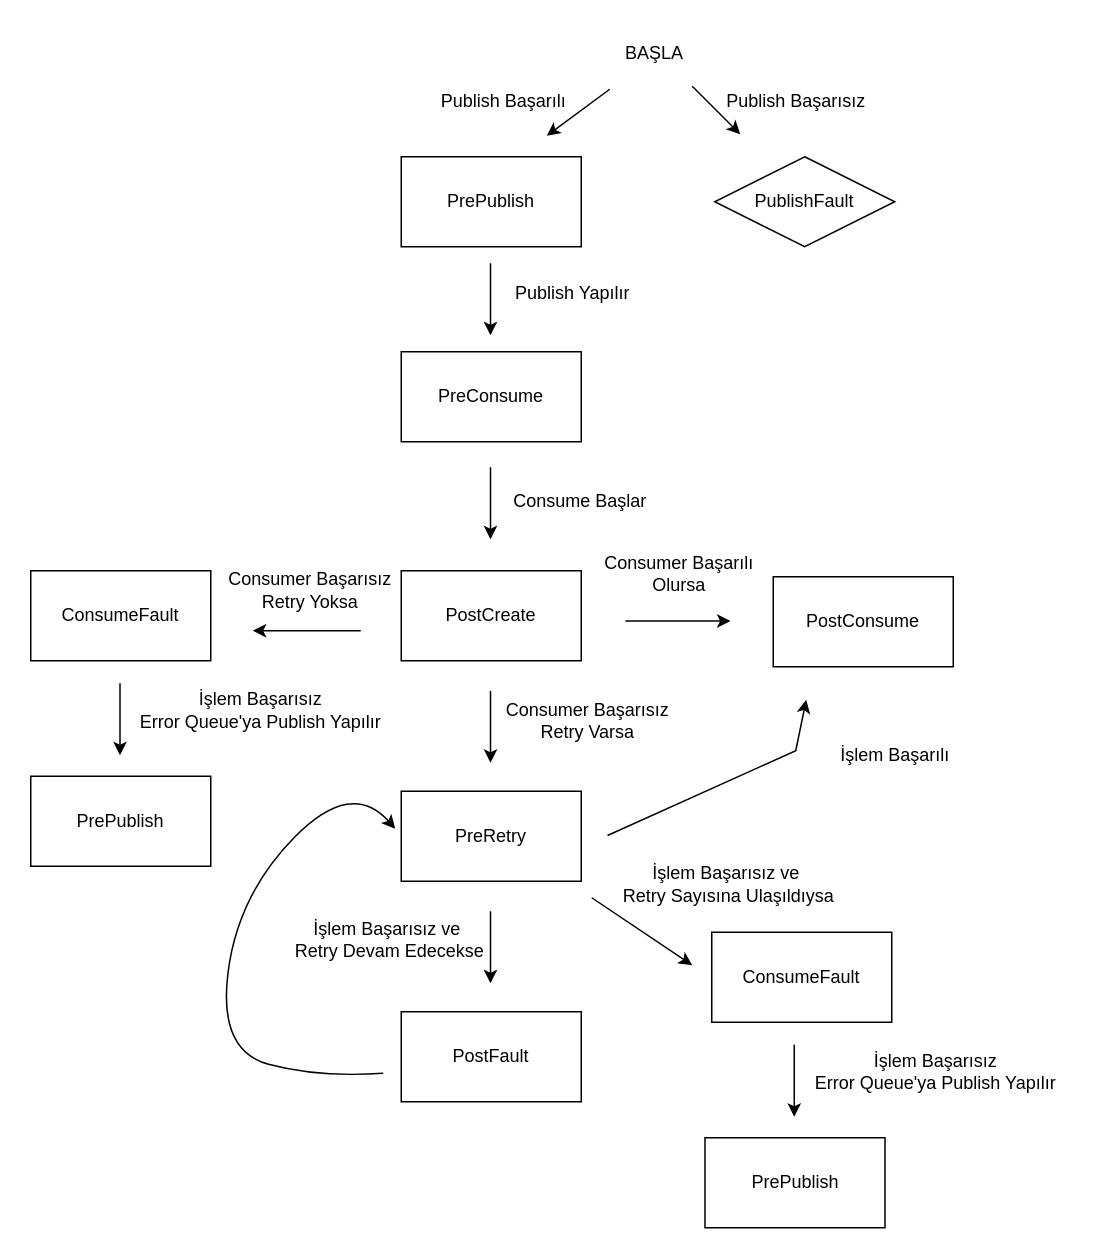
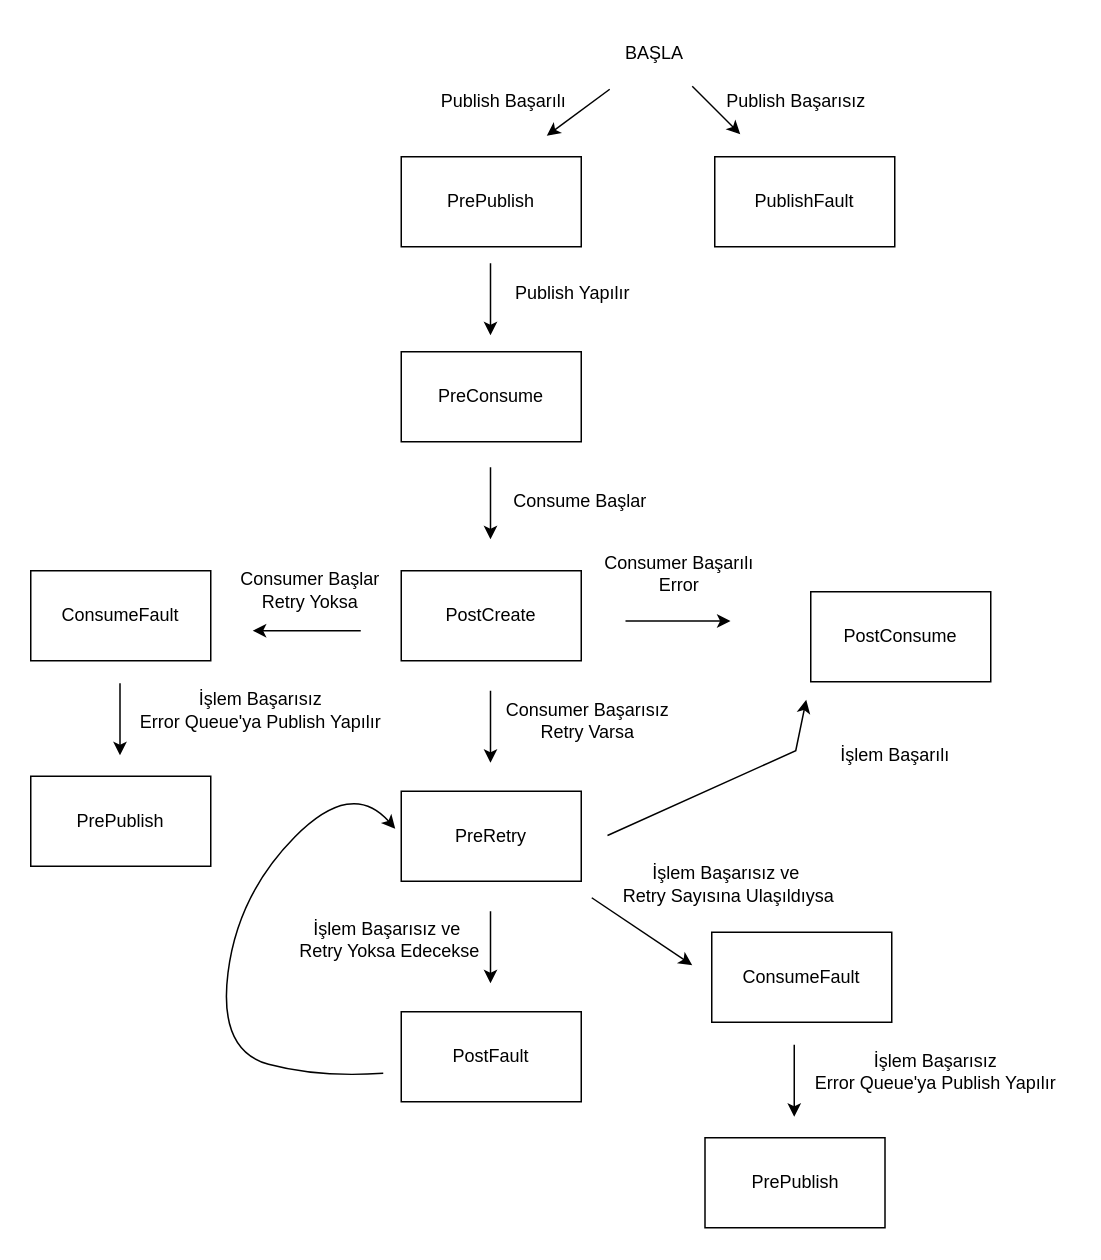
- <mxCell id="4" value="PublishFault" style="rhombus;whiteSpace=wrap;html=1;" vertex="1" parent="1"><mxGeometry x="476" y="104" width="120" height="60" as="geometry" /></mxCell>
+ <mxCell id="4" value="PublishFault" style="rounded=0;whiteSpace=wrap;html=1;" vertex="1" parent="1"><mxGeometry x="476" y="104" width="120" height="60" as="geometry" /></mxCell>
- <mxCell id="17" value="Consumer Başarılı&lt;br&gt;Olursa" style="text;html=1;resizable=0;autosize=1;align=center;verticalAlign=middle;points=[];fillColor=none;strokeColor=none;rounded=0;" vertex="1" parent="1"><mxGeometry x="393" y="361" width="117" height="41" as="geometry" /></mxCell>
+ <mxCell id="17" value="Consumer Başarılı&lt;br&gt;Error" style="text;html=1;resizable=0;autosize=1;align=center;verticalAlign=middle;points=[];fillColor=none;strokeColor=none;rounded=0;" vertex="1" parent="1"><mxGeometry x="393" y="361" width="117" height="41" as="geometry" /></mxCell>
- <mxCell id="35" value="Consumer Başarısız&lt;br&gt;Retry Yoksa" style="text;html=1;resizable=0;autosize=1;align=center;verticalAlign=middle;points=[];fillColor=none;strokeColor=none;rounded=0;" vertex="1" parent="1"><mxGeometry x="142" y="372" width="127" height="41" as="geometry" /></mxCell>
+ <mxCell id="35" value="Consumer Başlar&lt;br&gt;Retry Yoksa" style="text;html=1;resizable=0;autosize=1;align=center;verticalAlign=middle;points=[];fillColor=none;strokeColor=none;rounded=0;" vertex="1" parent="1"><mxGeometry x="142" y="372" width="127" height="41" as="geometry" /></mxCell>
- <mxCell id="16" value="PostConsume" style="rounded=0;whiteSpace=wrap;html=1;" vertex="1" parent="1"><mxGeometry x="515" y="384" width="120" height="60" as="geometry" /></mxCell>
+ <mxCell id="16" value="PostConsume" style="rounded=0;whiteSpace=wrap;html=1;" vertex="1" parent="1"><mxGeometry x="540" y="394" width="120" height="60" as="geometry" /></mxCell>
- <mxCell id="22" value="İşlem Başarısız ve&amp;nbsp;&lt;br&gt;Retry Devam Edecekse" style="text;html=1;resizable=0;autosize=1;align=center;verticalAlign=middle;points=[];fillColor=none;strokeColor=none;rounded=0;" vertex="1" parent="1"><mxGeometry x="187" y="605" width="144" height="41" as="geometry" /></mxCell>
+ <mxCell id="22" value="İşlem Başarısız ve&amp;nbsp;&lt;br&gt;Retry Yoksa Edecekse" style="text;html=1;resizable=0;autosize=1;align=center;verticalAlign=middle;points=[];fillColor=none;strokeColor=none;rounded=0;" vertex="1" parent="1"><mxGeometry x="187" y="605" width="144" height="41" as="geometry" /></mxCell>
